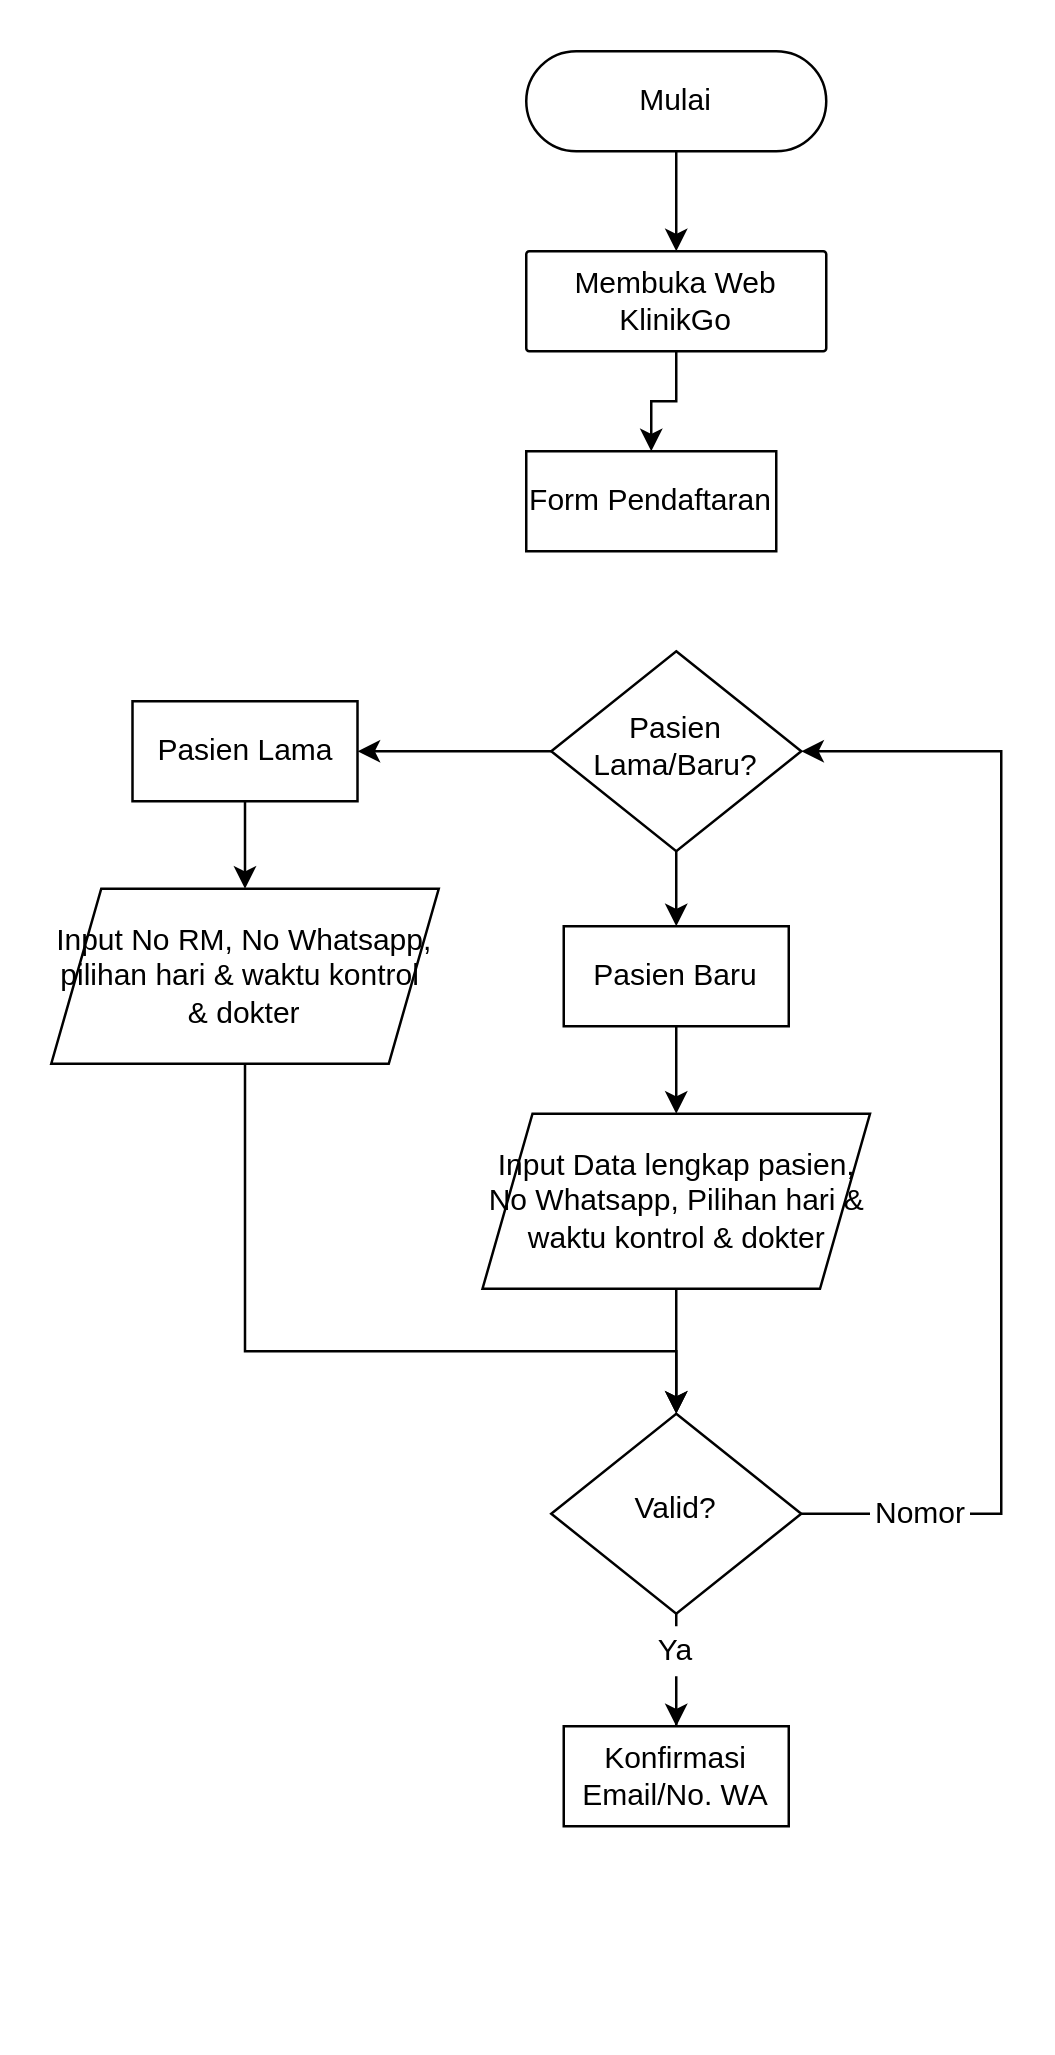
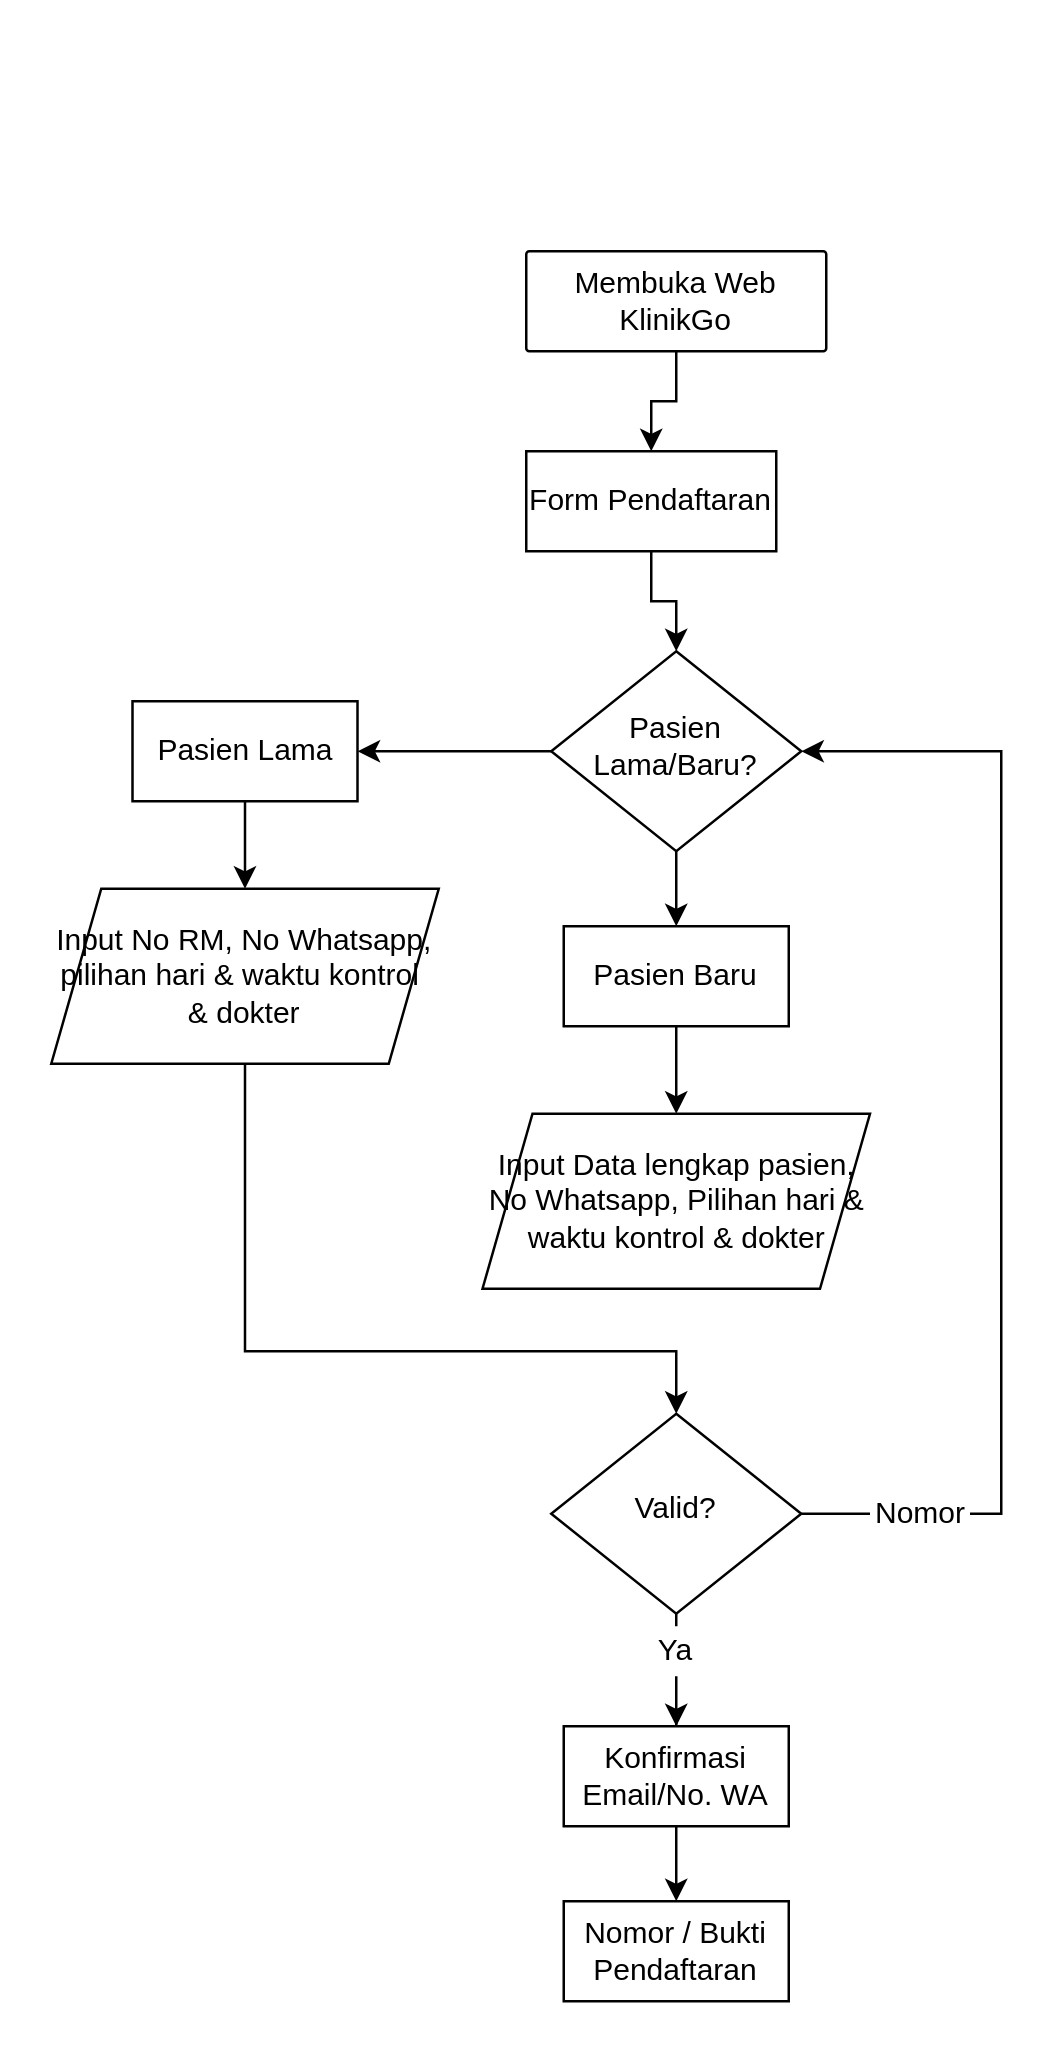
- <mxCell id="10" value="Mulai" style="rounded=1;whiteSpace=wrap;html=1;fontSize=12;glass=0;strokeWidth=1;shadow=0;arcSize=50;" vertex="1" parent="1"><mxGeometry x="210" width="120" height="40" as="geometry" y="20" /></mxCell>
- <mxCell id="9" style="edgeStyle=orthogonalEdgeStyle;rounded=0;orthogonalLoop=1;jettySize=auto;html=1;exitX=0.5;exitY=1;exitDx=0;exitDy=0;entryX=0.5;entryY=0;entryDx=0;entryDy=0;" edge="1" parent="1" source="10" target="3"><mxGeometry relative="1" as="geometry" /></mxCell>
+ <mxCell id="11" style="edgeStyle=orthogonalEdgeStyle;rounded=0;orthogonalLoop=1;jettySize=auto;html=1;exitX=0.5;exitY=1;exitDx=0;exitDy=0;entryX=0.5;entryY=0;entryDx=0;entryDy=0;" edge="1" parent="1" source="12" target="6"><mxGeometry relative="1" as="geometry" /></mxCell>
- <mxCell id="15" style="edgeStyle=orthogonalEdgeStyle;rounded=0;orthogonalLoop=1;jettySize=auto;html=1;exitX=0.5;exitY=1;exitDx=0;exitDy=0;" edge="1" parent="1" source="16" target="23"><mxGeometry relative="1" as="geometry" /></mxCell>
+ <mxCell id="25" style="edgeStyle=orthogonalEdgeStyle;rounded=0;orthogonalLoop=1;jettySize=auto;html=1;exitX=0.5;exitY=1;exitDx=0;exitDy=0;entryX=0.5;entryY=0;entryDx=0;entryDy=0;endArrow=classic;endFill=1;" edge="1" parent="1" source="26" target="28"><mxGeometry relative="1" as="geometry" /></mxCell>
+ <mxCell id="28" value="Nomor / Bukti Pendaftaran" style="rounded=1;whiteSpace=wrap;html=1;fontSize=12;glass=0;strokeWidth=1;shadow=0;arcSize=0;" vertex="1" parent="1"><mxGeometry x="225" y="760" width="90" height="40" as="geometry" /></mxCell>
